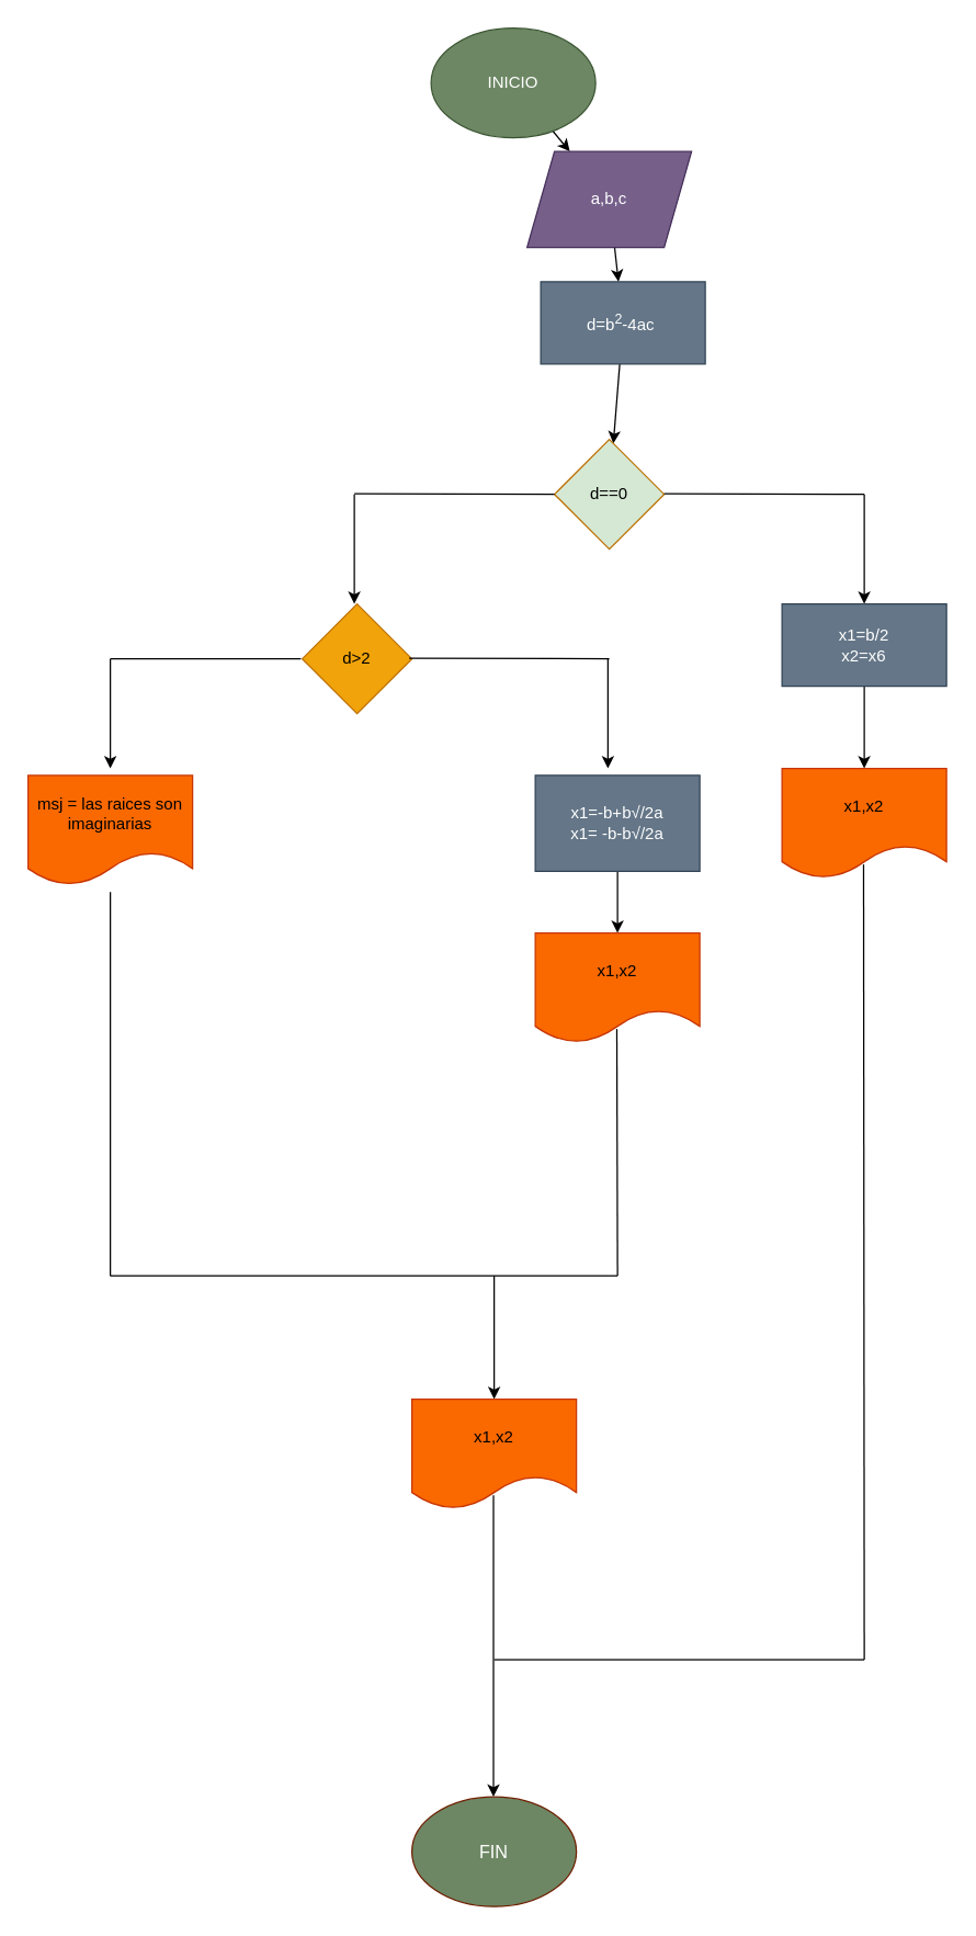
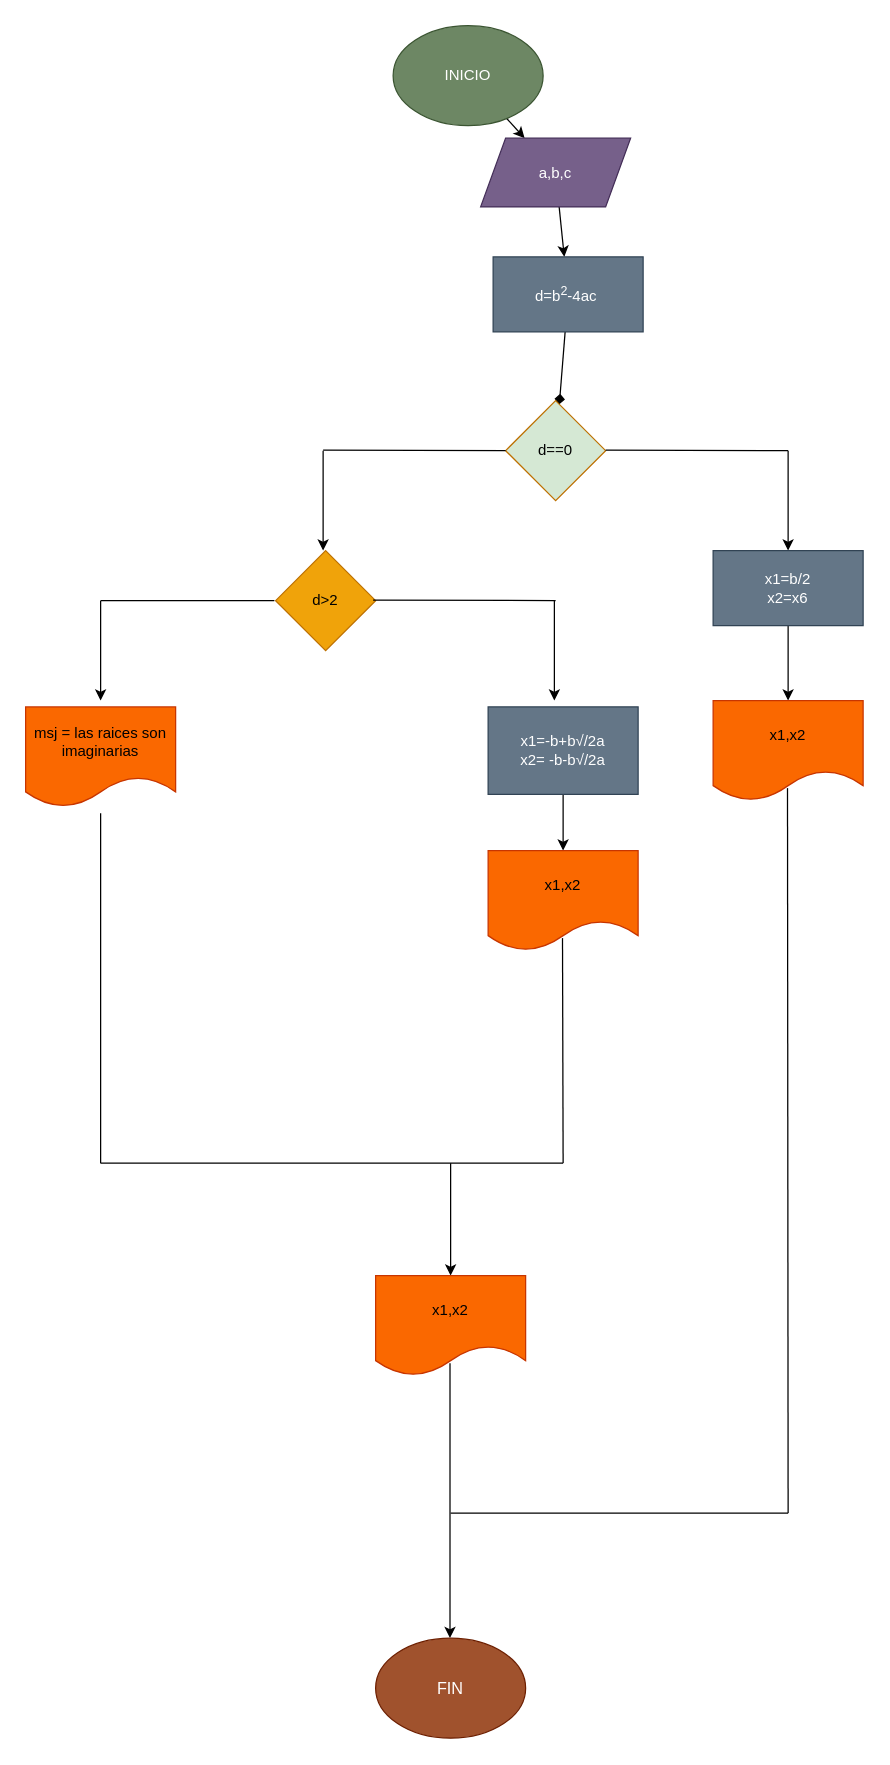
- <mxCell id="5" value="a,b,c" style="shape=parallelogram;perimeter=parallelogramPerimeter;whiteSpace=wrap;html=1;fixedSize=1;fillColor=#76608a;fontColor=#ffffff;strokeColor=#432D57;" vertex="1" parent="1"><mxGeometry x="384" y="110" width="120" height="70" as="geometry" /></mxCell>
+ <mxCell id="5" value="a,b,c" style="shape=parallelogram;perimeter=parallelogramPerimeter;whiteSpace=wrap;html=1;fixedSize=1;fillColor=#76608a;fontColor=#ffffff;strokeColor=#432D57;" vertex="1" parent="1"><mxGeometry x="384" y="110" width="120" height="55" as="geometry" /></mxCell>
- <mxCell id="6" value="" style="edgeStyle=none;html=1;" edge="1" parent="1" source="7" target="8"><mxGeometry relative="1" as="geometry" /></mxCell>
+ <mxCell id="6" value="" style="edgeStyle=none;html=1;endArrow=diamond;" edge="1" parent="1" source="7" target="8"><mxGeometry relative="1" as="geometry" /></mxCell>
- <mxCell id="20" value="x1=-b+b√/2a&lt;br&gt;x1= -b-b√/2a" style="rounded=0;whiteSpace=wrap;html=1;fillColor=#647687;fontColor=#ffffff;strokeColor=#314354;" vertex="1" parent="1"><mxGeometry x="390" y="565" width="120" height="70" as="geometry" /></mxCell>
+ <mxCell id="20" value="x1=-b+b√/2a&lt;br&gt;x2= -b-b√/2a" style="rounded=0;whiteSpace=wrap;html=1;fillColor=#647687;fontColor=#ffffff;strokeColor=#314354;" vertex="1" parent="1"><mxGeometry x="390" y="565" width="120" height="70" as="geometry" /></mxCell>
- <mxCell id="31" value="FIN" style="ellipse;whiteSpace=wrap;html=1;fontSize=13;fillColor=#6d8764;fontColor=#ffffff;strokeColor=#6D1F00;" vertex="1" parent="1"><mxGeometry x="300" y="1310" width="120" height="80" as="geometry" /></mxCell>
+ <mxCell id="31" value="FIN" style="ellipse;whiteSpace=wrap;html=1;fontSize=13;fillColor=#a0522d;fontColor=#ffffff;strokeColor=#6D1F00;" vertex="1" parent="1"><mxGeometry x="300" y="1310" width="120" height="80" as="geometry" /></mxCell>
